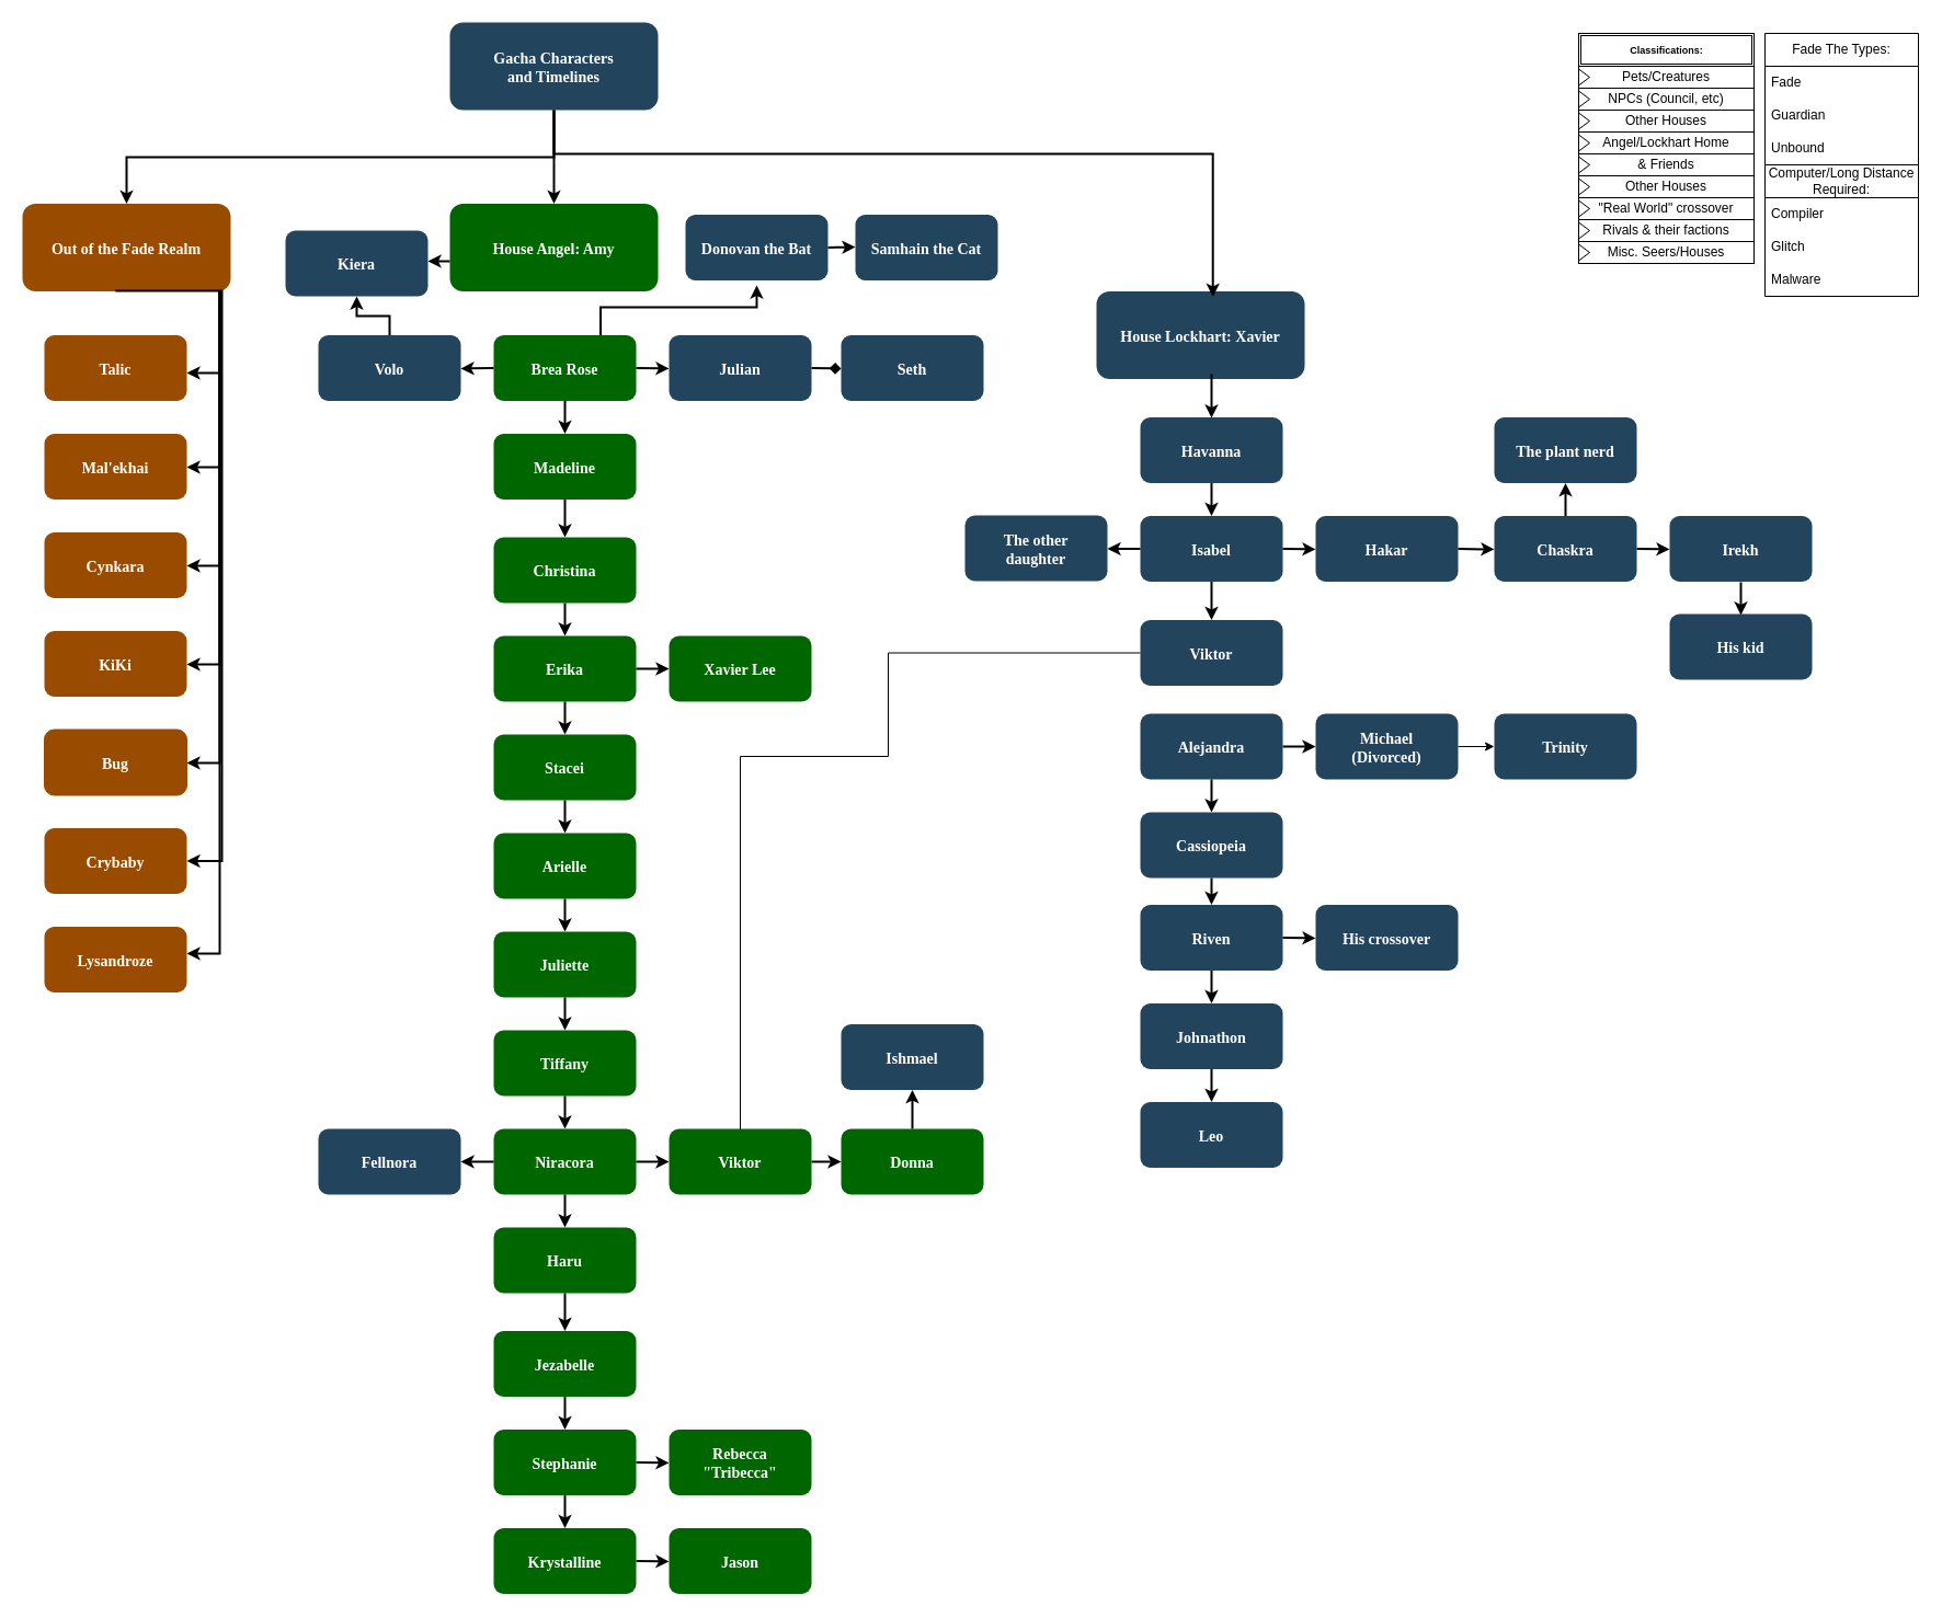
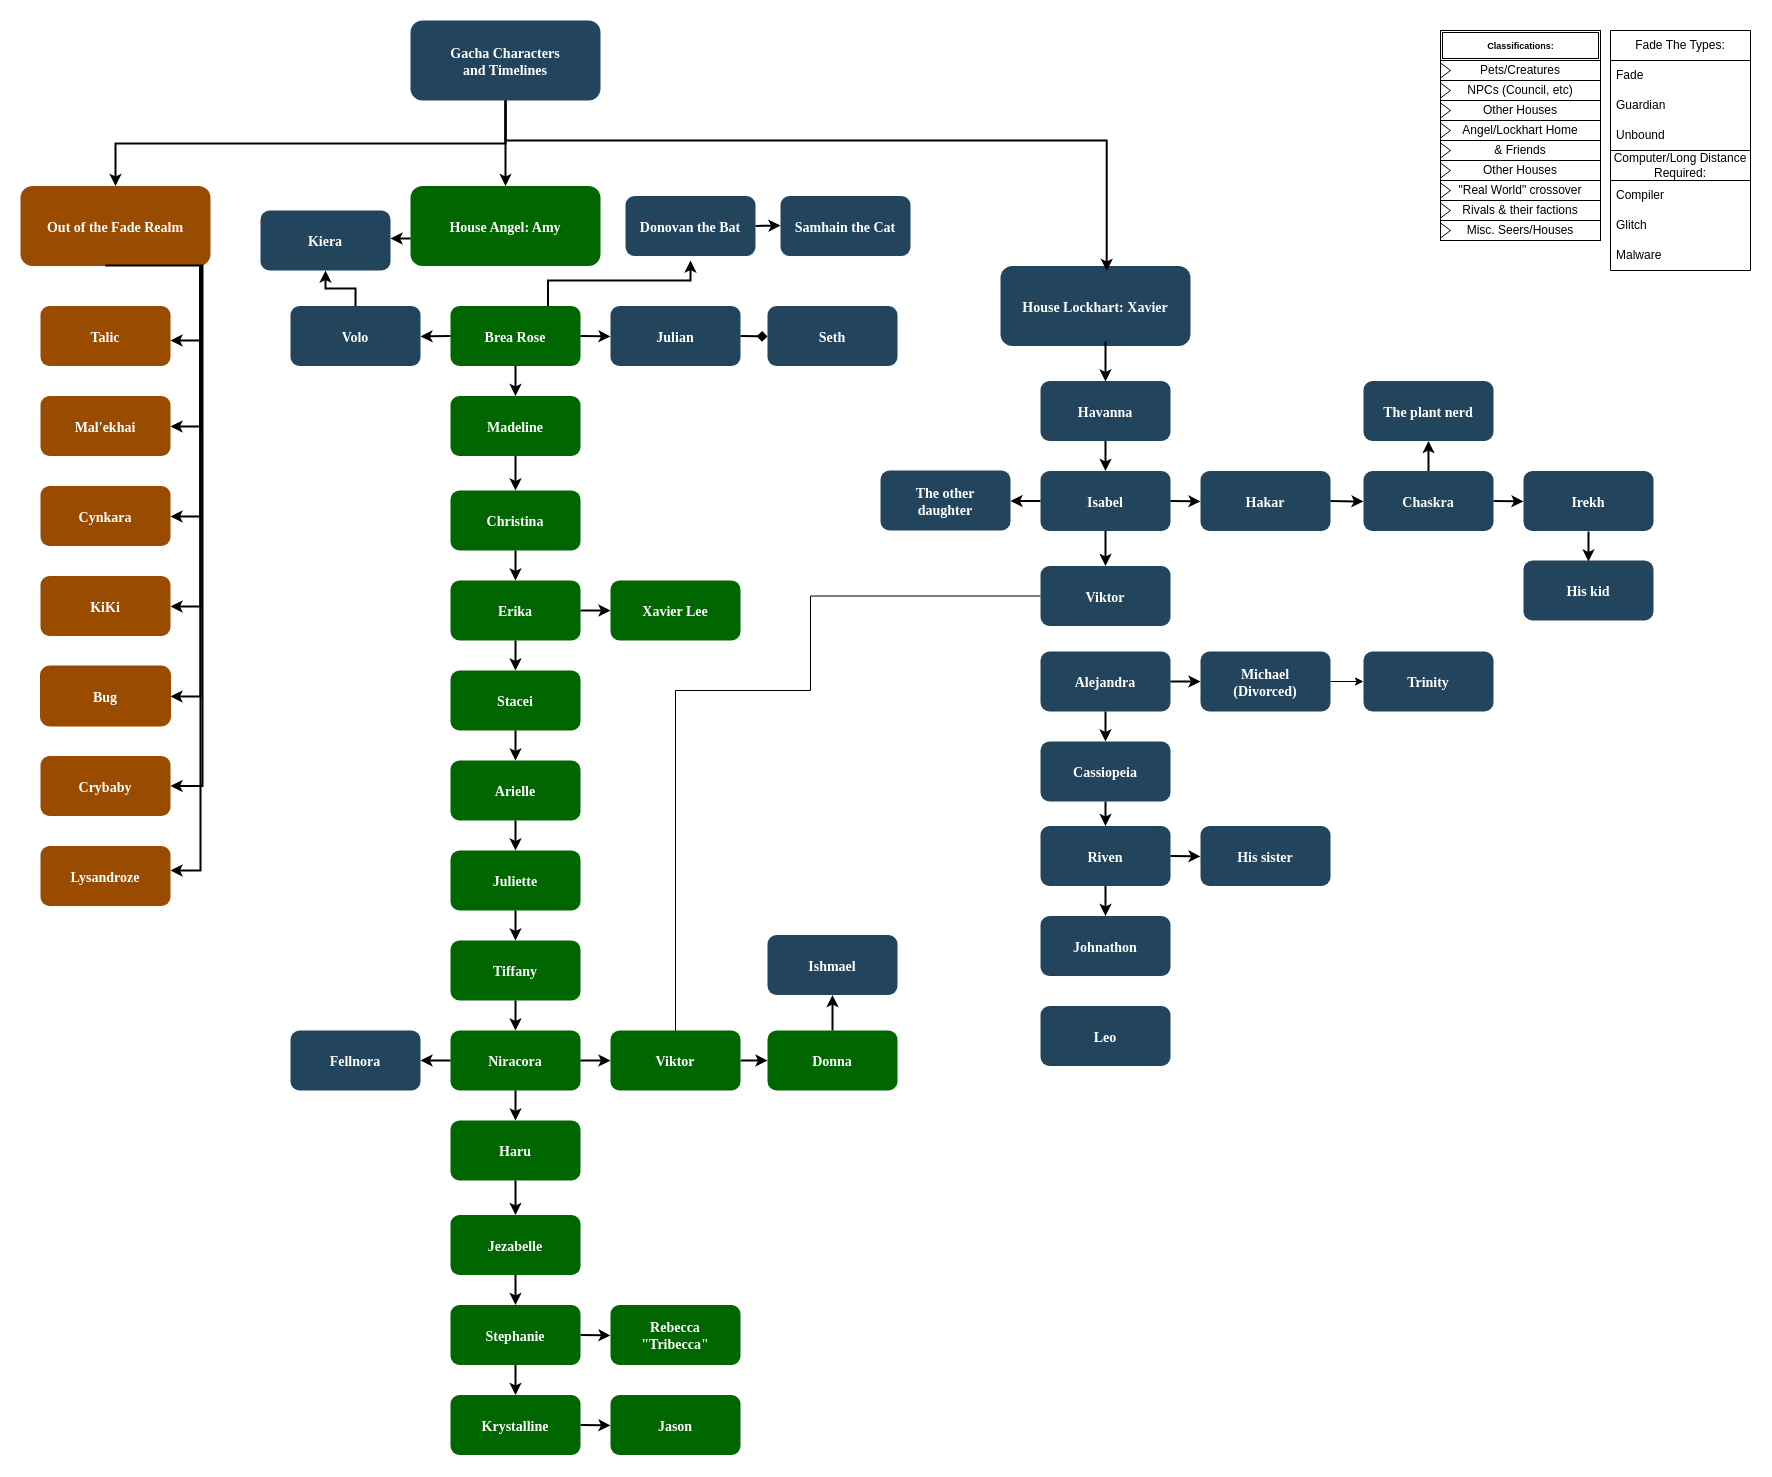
- <mxCell id="94" value="His crossover" style="rounded=1;fillColor=#23445D;gradientColor=none;strokeColor=none;fontColor=#FFFFFF;fontStyle=1;fontFamily=Tahoma;fontSize=14" parent="1" vertex="1"><mxGeometry x="1200" y="825.5" width="130" height="60" as="geometry" /></mxCell>
+ <mxCell id="94" value="His sister" style="rounded=1;fillColor=#23445D;gradientColor=none;strokeColor=none;fontColor=#FFFFFF;fontStyle=1;fontFamily=Tahoma;fontSize=14" parent="1" vertex="1"><mxGeometry x="1200" y="825.5" width="130" height="60" as="geometry" /></mxCell>
- <mxCell id="101" value="" style="edgeStyle=elbowEdgeStyle;elbow=vertical;strokeWidth=2;rounded=0;exitX=0.5;exitY=1;exitDx=0;exitDy=0;entryX=0.5;entryY=0;entryDx=0;entryDy=0;" parent="1" source="96" target="97" edge="1"><mxGeometry x="-23" y="135.5" width="100" height="100" as="geometry"><mxPoint x="1243" y="1000.5" as="sourcePoint" /><mxPoint x="1105" y="998.5" as="targetPoint" /></mxGeometry></mxCell>
